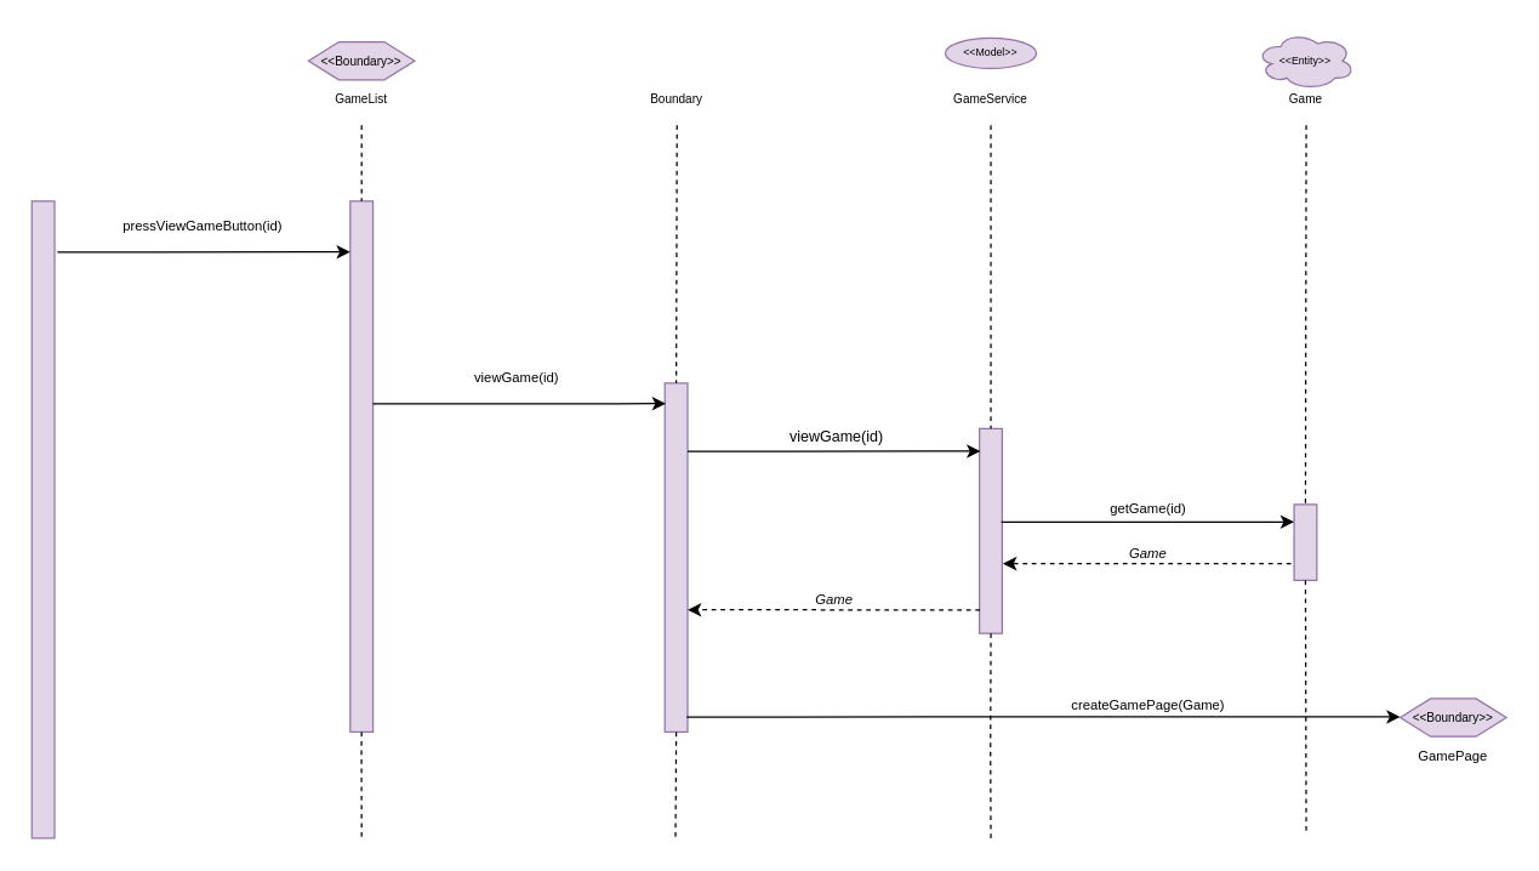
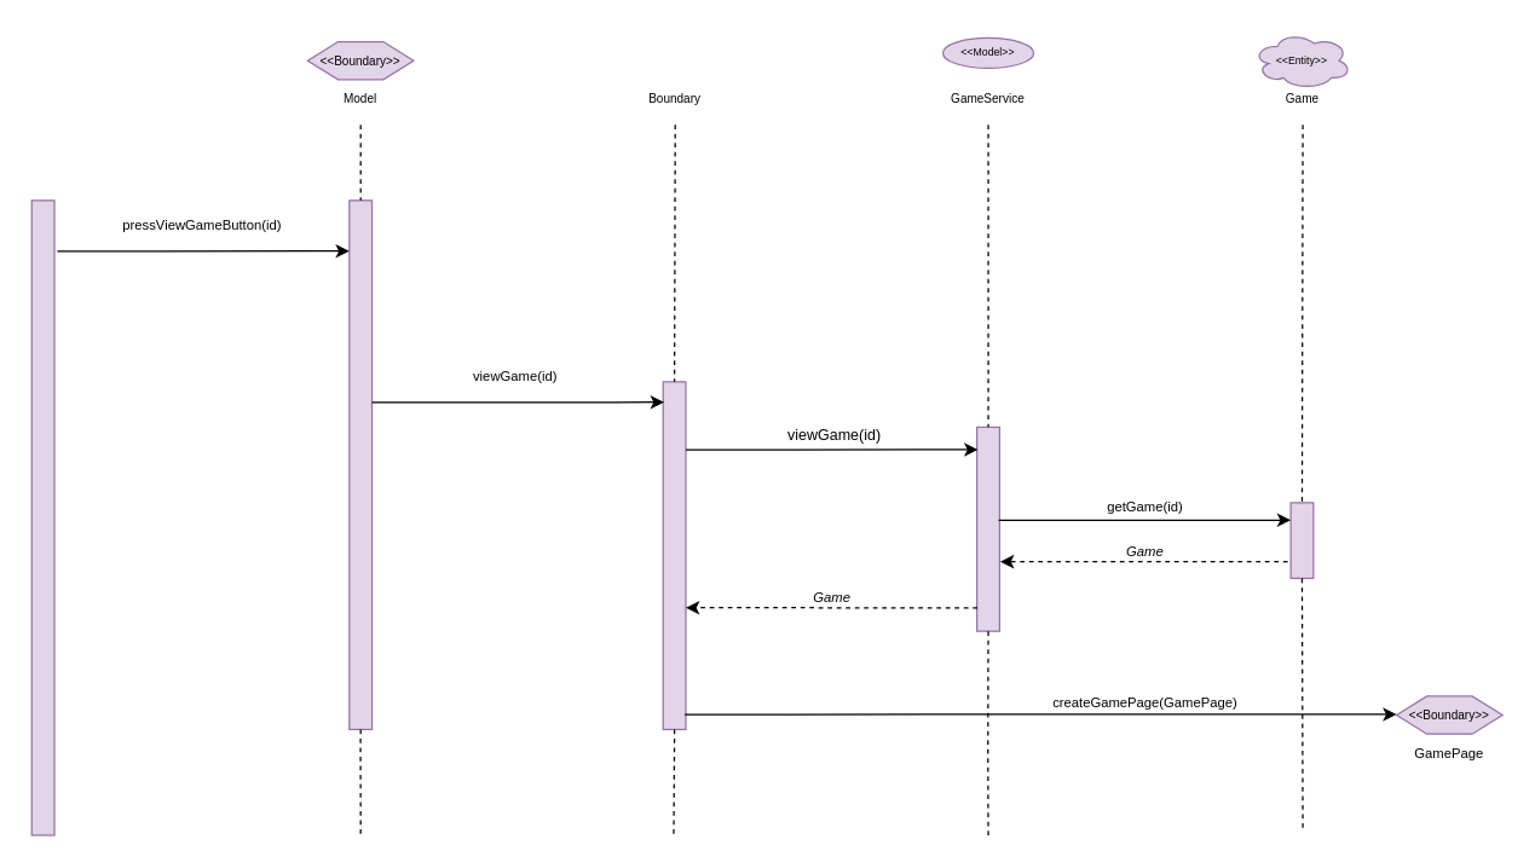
- <mxCell id="6" value="&lt;div&gt;GameList&lt;/div&gt;" style="text;html=1;strokeColor=none;fillColor=none;align=center;verticalAlign=middle;whiteSpace=wrap;rounded=0;fontSize=8;" parent="1" vertex="1"><mxGeometry x="223" y="57" width="30" height="15" as="geometry" /></mxCell>
+ <mxCell id="6" value="&lt;div&gt;Model&lt;/div&gt;" style="text;html=1;strokeColor=none;fillColor=none;align=center;verticalAlign=middle;whiteSpace=wrap;rounded=0;fontSize=8;" parent="1" vertex="1"><mxGeometry x="223" y="57" width="30" height="15" as="geometry" /></mxCell>
- <mxCell id="33" value="createGamePage(Game)" style="text;html=1;strokeColor=none;fillColor=none;align=center;verticalAlign=middle;whiteSpace=wrap;rounded=0;fontSize=9;" parent="1" vertex="1"><mxGeometry x="687.38" y="462" width="140" height="5" as="geometry" /></mxCell>
+ <mxCell id="33" value="createGamePage(GamePage)" style="text;html=1;strokeColor=none;fillColor=none;align=center;verticalAlign=middle;whiteSpace=wrap;rounded=0;fontSize=9;" parent="1" vertex="1"><mxGeometry x="687.38" y="462" width="140" height="5" as="geometry" /></mxCell>
